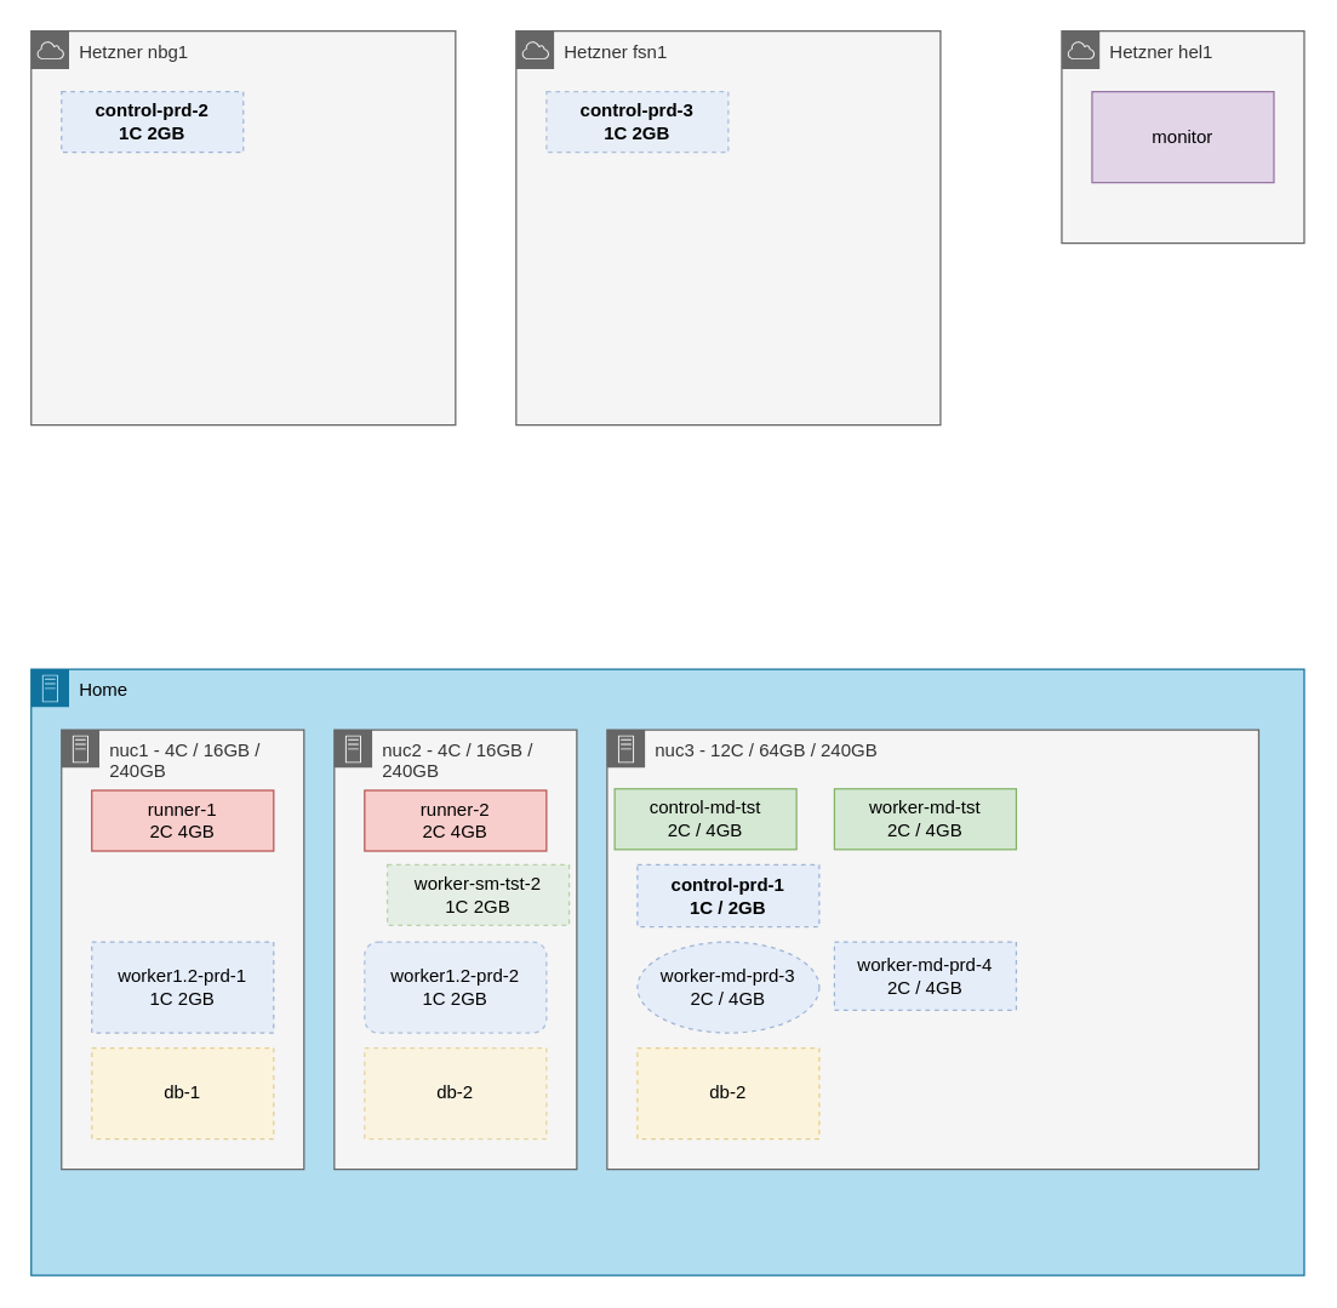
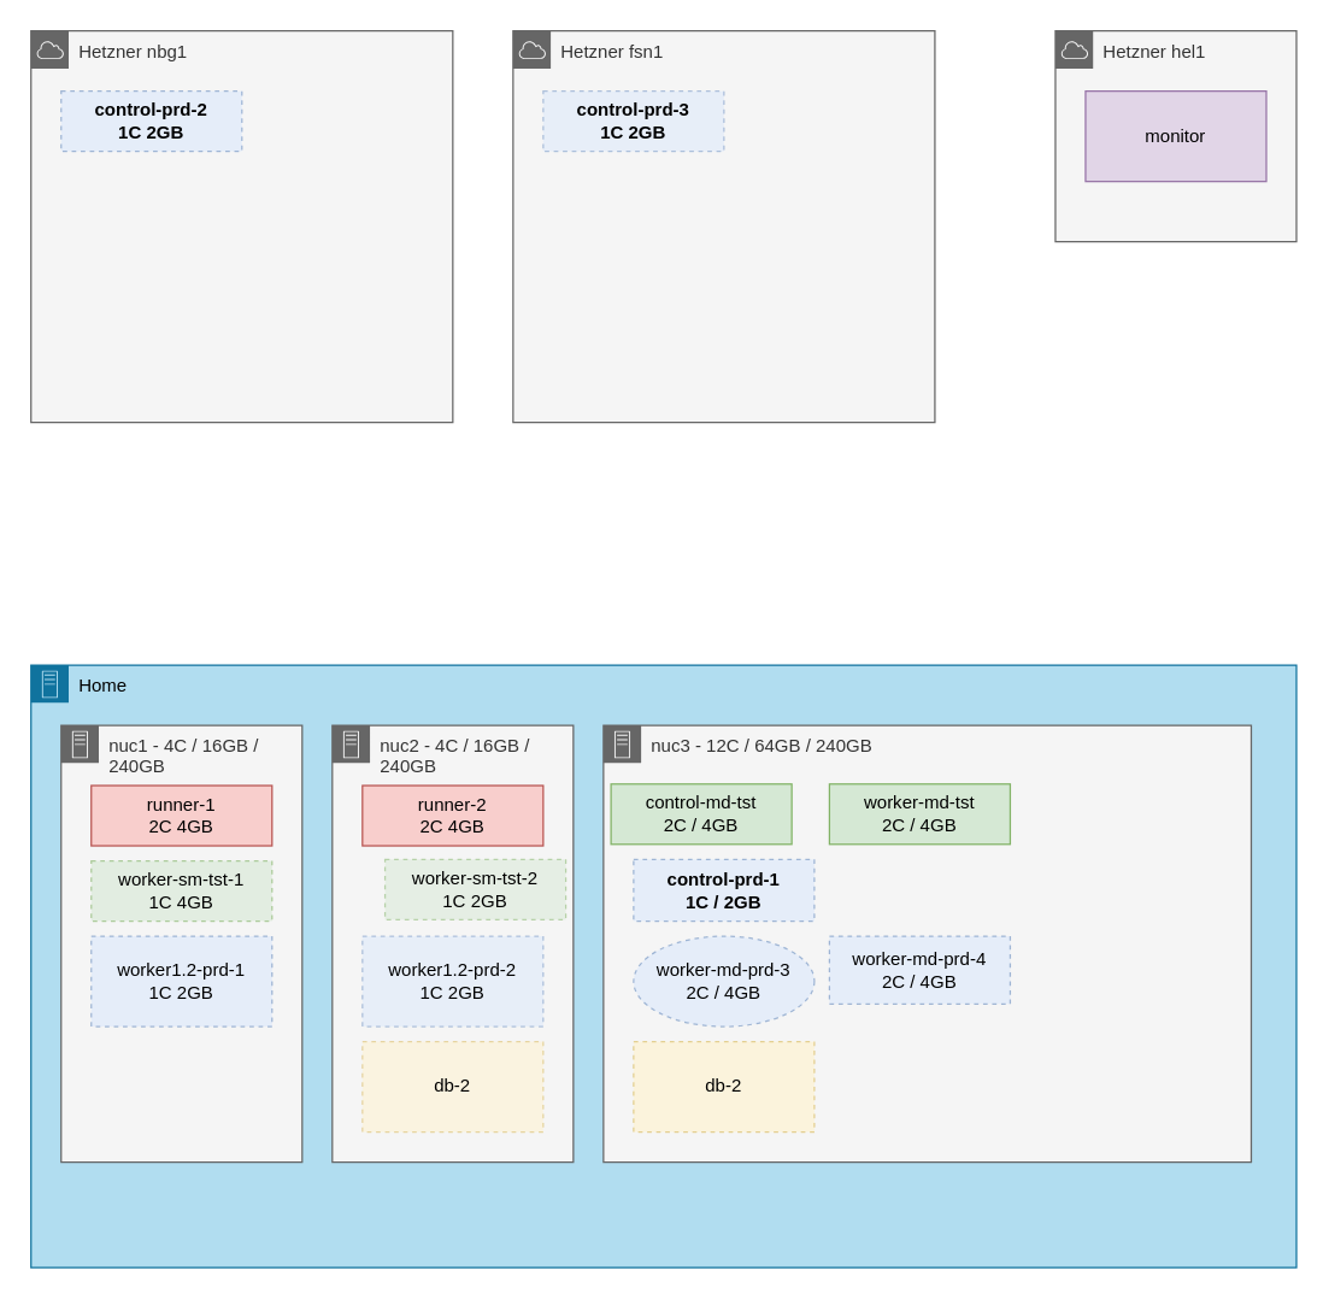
+ <mxCell id="10" value="&lt;div&gt;worker-sm-tst-1&lt;/div&gt;1C 4GB" style="rounded=0;whiteSpace=wrap;html=1;fillColor=#d5e8d4;strokeColor=#82b366;dashed=1;opacity=60;" parent="2" vertex="1"><mxGeometry x="40" y="130" width="120" height="40" as="geometry" /></mxCell>
- <mxCell id="7" value="&lt;div&gt;worker1.2-prd-2&lt;/div&gt;&lt;div&gt;1C 2GB&lt;br&gt;&lt;/div&gt;" style="whiteSpace=wrap;html=1;fillColor=#dae8fc;strokeColor=#6c8ebf;dashed=1;opacity=50;rounded=1;" parent="3" vertex="1"><mxGeometry x="20" y="140" width="120" height="60" as="geometry" /></mxCell>
+ <mxCell id="7" value="&lt;div&gt;worker1.2-prd-2&lt;/div&gt;&lt;div&gt;1C 2GB&lt;br&gt;&lt;/div&gt;" style="rounded=0;whiteSpace=wrap;html=1;fillColor=#dae8fc;strokeColor=#6c8ebf;dashed=1;opacity=50;" parent="3" vertex="1"><mxGeometry x="20" y="140" width="120" height="60" as="geometry" /></mxCell>
- <mxCell id="12" value="db-1" style="rounded=0;whiteSpace=wrap;html=1;fillColor=#fff2cc;strokeColor=#d6b656;dashed=1;opacity=60;" parent="2" vertex="1"><mxGeometry x="40" y="250" width="120" height="60" as="geometry" /></mxCell>
